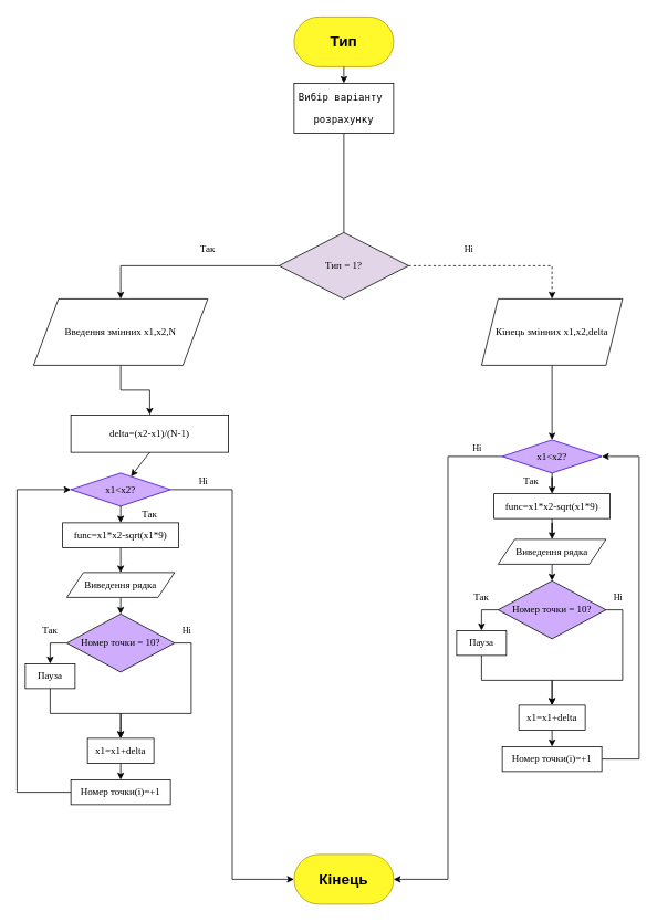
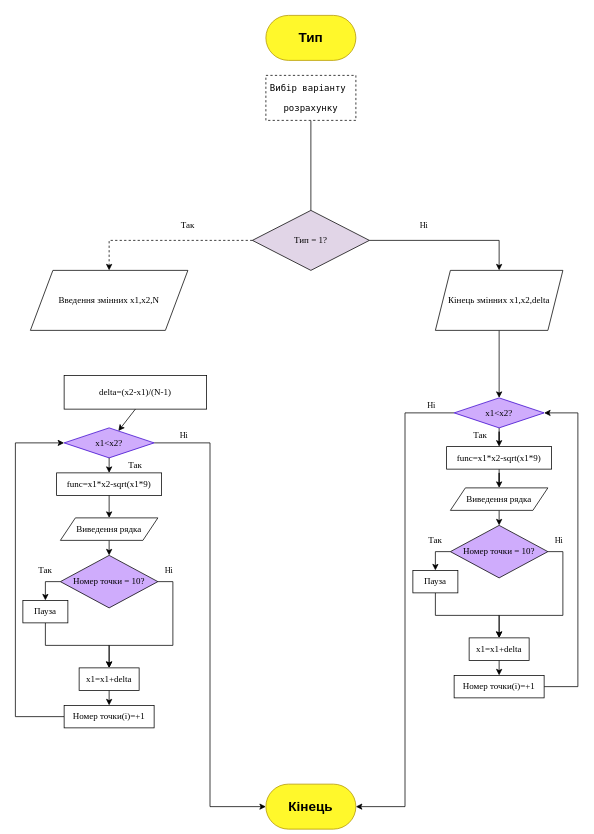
- <mxCell id="11" value="" style="endArrow=classic;html=1;rounded=0;fontFamily=Comic Sans MS;fontColor=#000000;entryX=0.5;entryY=0;entryDx=0;entryDy=0;exitX=0.5;exitY=1;exitDx=0;exitDy=0;" parent="1" source="2" target="4" edge="1"><mxGeometry width="50" height="50" relative="1" as="geometry"><mxPoint x="440" y="440" as="sourcePoint" /><mxPoint x="490" y="390" as="targetPoint" /></mxGeometry></mxCell>
- <mxCell id="4" value="&lt;pre&gt;Вибір варіанту &lt;/pre&gt;&lt;pre&gt;розрахунку&lt;/pre&gt;" style="rounded=0;whiteSpace=wrap;html=1;labelBackgroundColor=none;fontFamily=Garamond;" parent="1" vertex="1"><mxGeometry x="354" y="100" width="120" height="60" as="geometry" /></mxCell>
+ <mxCell id="4" value="&lt;pre&gt;Вибір варіанту &lt;/pre&gt;&lt;pre&gt;розрахунку&lt;/pre&gt;" style="rounded=0;whiteSpace=wrap;html=1;labelBackgroundColor=none;fontFamily=Garamond;dashed=1;" parent="1" vertex="1"><mxGeometry x="354" y="100" width="120" height="60" as="geometry" /></mxCell>
- <mxCell id="5" style="edgeStyle=orthogonalEdgeStyle;rounded=0;orthogonalLoop=1;jettySize=auto;html=1;exitX=0;exitY=0.5;exitDx=0;exitDy=0;entryX=0.5;entryY=0;entryDx=0;entryDy=0;fontFamily=Comic Sans MS;fontSize=11;fontColor=#000000;" parent="1" source="6" target="8" edge="1"><mxGeometry relative="1" as="geometry" /></mxCell>
+ <mxCell id="5" style="edgeStyle=orthogonalEdgeStyle;rounded=0;orthogonalLoop=1;jettySize=auto;html=1;exitX=0;exitY=0.5;exitDx=0;exitDy=0;entryX=0.5;entryY=0;entryDx=0;entryDy=0;fontFamily=Comic Sans MS;fontSize=11;fontColor=#000000;dashed=1;" parent="1" source="6" target="8" edge="1"><mxGeometry relative="1" as="geometry" /></mxCell>
- <mxCell id="12" value="" style="endArrow=classic;html=1;rounded=0;fontFamily=Comic Sans MS;fontColor=#000000;entryX=0.5;entryY=0;entryDx=0;entryDy=0;exitX=1;exitY=0.5;exitDx=0;exitDy=0;dashed=1;" parent="1" source="6" target="10" edge="1"><mxGeometry width="50" height="50" relative="1" as="geometry"><mxPoint x="440" y="440" as="sourcePoint" /><mxPoint x="490" y="390" as="targetPoint" /><Array as="points"><mxPoint x="665" y="320" /></Array></mxGeometry></mxCell>
+ <mxCell id="12" value="" style="endArrow=classic;html=1;rounded=0;fontFamily=Comic Sans MS;fontColor=#000000;entryX=0.5;entryY=0;entryDx=0;entryDy=0;exitX=1;exitY=0.5;exitDx=0;exitDy=0;" parent="1" source="6" target="10" edge="1"><mxGeometry width="50" height="50" relative="1" as="geometry"><mxPoint x="440" y="440" as="sourcePoint" /><mxPoint x="490" y="390" as="targetPoint" /><Array as="points"><mxPoint x="665" y="320" /></Array></mxGeometry></mxCell>
- <mxCell id="7" value="" style="edgeStyle=orthogonalEdgeStyle;rounded=0;orthogonalLoop=1;jettySize=auto;html=1;" edge="1" parent="1" source="8" target="13"><mxGeometry relative="1" as="geometry" /></mxCell>
- <mxCell id="34" value="&lt;h2&gt;Кінець&lt;/h2&gt;" style="rounded=1;whiteSpace=wrap;html=1;fillColor=#FFF82B;strokeColor=#B09500;fontColor=#000000;arcSize=50;" parent="1" vertex="1"><mxGeometry x="354" y="1030" width="120" height="60" as="geometry" /></mxCell>
+ <mxCell id="34" value="&lt;h2&gt;Кінець&lt;/h2&gt;" style="rounded=1;whiteSpace=wrap;html=1;fillColor=#FFF82B;strokeColor=#B09500;fontColor=#000000;arcSize=50;" parent="1" vertex="1"><mxGeometry x="354" y="1045" width="120" height="60" as="geometry" /></mxCell>
